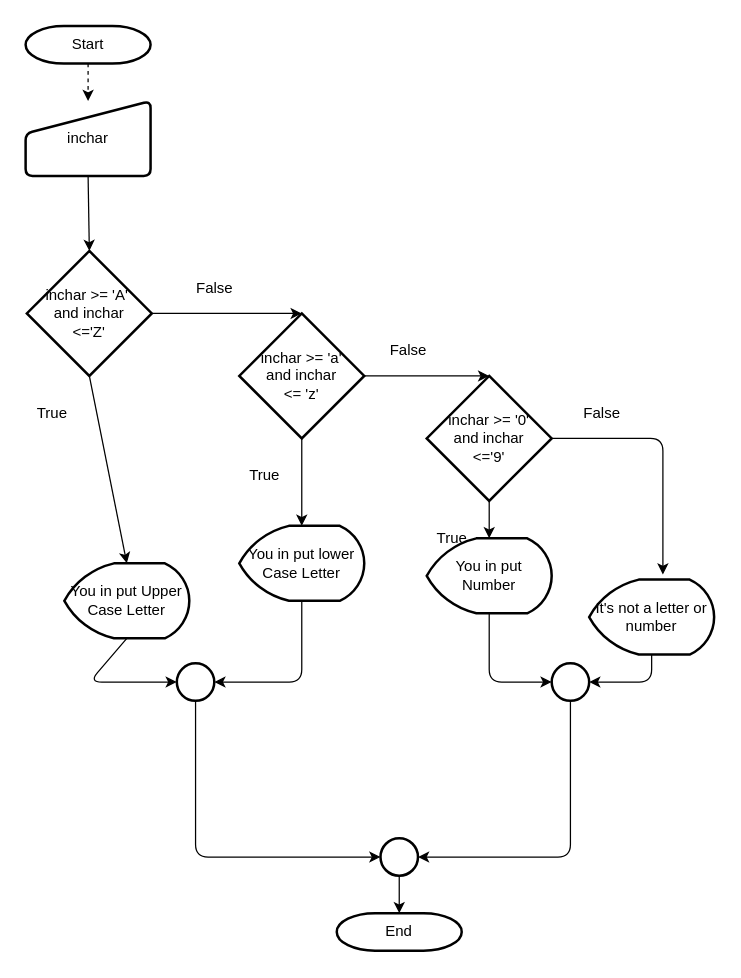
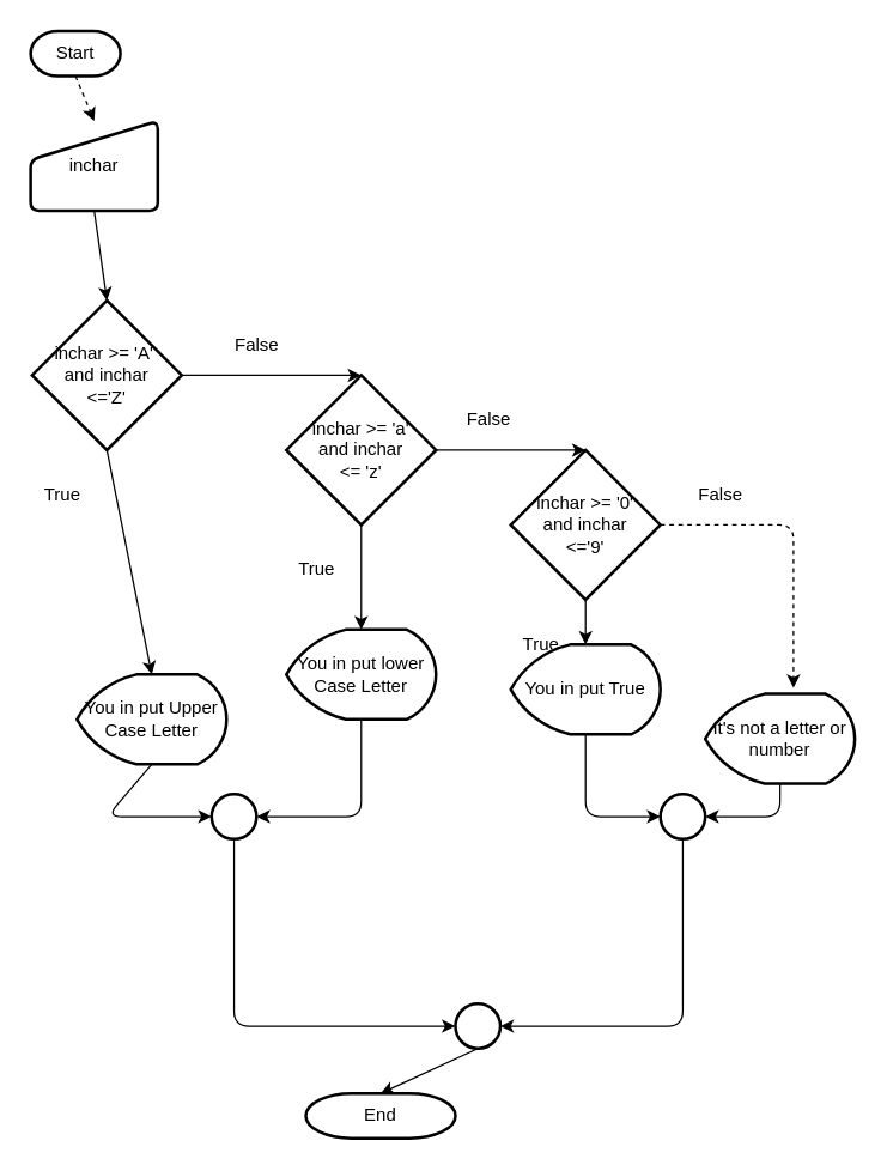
- <mxCell id="3" value="Start" style="strokeWidth=2;html=1;shape=mxgraph.flowchart.terminator;whiteSpace=wrap;" vertex="1" parent="1"><mxGeometry x="20" y="20" width="100" height="30" as="geometry" /></mxCell>
+ <mxCell id="3" value="Start" style="strokeWidth=2;html=1;shape=mxgraph.flowchart.terminator;whiteSpace=wrap;" vertex="1" parent="1"><mxGeometry x="20" y="20" width="60" height="30" as="geometry" /></mxCell>
- <mxCell id="5" value="inchar" style="html=1;strokeWidth=2;shape=manualInput;whiteSpace=wrap;rounded=1;size=26;arcSize=11;" vertex="1" parent="1"><mxGeometry x="20" y="80" width="100" height="60" as="geometry" /></mxCell>
+ <mxCell id="5" value="inchar" style="html=1;strokeWidth=2;shape=manualInput;whiteSpace=wrap;rounded=1;size=26;arcSize=11;" vertex="1" parent="1"><mxGeometry x="20" y="80" width="85" height="60" as="geometry" /></mxCell>
- <mxCell id="19" style="edgeStyle=none;html=1;exitX=1;exitY=0.5;exitDx=0;exitDy=0;exitPerimeter=0;entryX=0.59;entryY=-0.067;entryDx=0;entryDy=0;entryPerimeter=0;" edge="1" parent="1" source="20" target="27"><mxGeometry relative="1" as="geometry"><Array as="points"><mxPoint x="530" y="350" /></Array></mxGeometry></mxCell>
+ <mxCell id="19" style="edgeStyle=none;html=1;exitX=1;exitY=0.5;exitDx=0;exitDy=0;exitPerimeter=0;entryX=0.59;entryY=-0.067;entryDx=0;entryDy=0;entryPerimeter=0;dashed=1;" edge="1" parent="1" source="20" target="27"><mxGeometry relative="1" as="geometry"><Array as="points"><mxPoint x="530" y="350" /></Array></mxGeometry></mxCell>
- <mxCell id="23" value="You in put Number" style="strokeWidth=2;html=1;shape=mxgraph.flowchart.display;whiteSpace=wrap;" vertex="1" parent="1"><mxGeometry x="341" y="430" width="100" height="60" as="geometry" /></mxCell>
+ <mxCell id="23" value="You in put True" style="strokeWidth=2;html=1;shape=mxgraph.flowchart.display;whiteSpace=wrap;" vertex="1" parent="1"><mxGeometry x="341" y="430" width="100" height="60" as="geometry" /></mxCell>
- <mxCell id="29" value="End" style="strokeWidth=2;html=1;shape=mxgraph.flowchart.terminator;whiteSpace=wrap;" vertex="1" parent="1"><mxGeometry x="269" y="730" width="100" height="30" as="geometry" /></mxCell>
+ <mxCell id="29" value="End" style="strokeWidth=2;html=1;shape=mxgraph.flowchart.terminator;whiteSpace=wrap;" vertex="1" parent="1"><mxGeometry x="204" y="730" width="100" height="30" as="geometry" /></mxCell>
